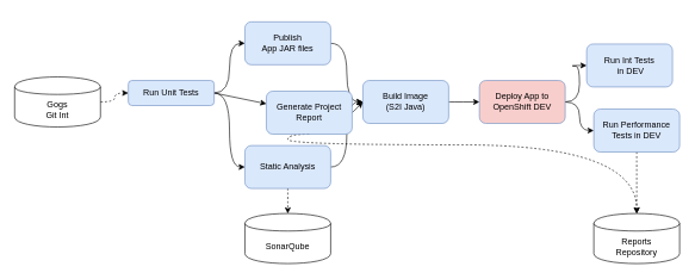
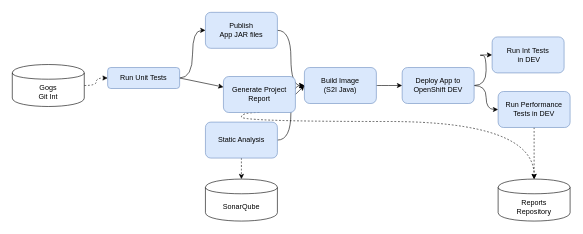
- <mxCell id="9" value="Publish &lt;br&gt;App JAR files" style="rounded=1;whiteSpace=wrap;html=1;fillColor=#dae8fc;strokeColor=#6c8ebf;" parent="1" vertex="1"><mxGeometry x="342" y="30" width="120" height="60" as="geometry" /></mxCell>
+ <mxCell id="9" value="Publish &lt;br&gt;App JAR files" style="rounded=1;whiteSpace=wrap;html=1;fillColor=#dae8fc;strokeColor=#6c8ebf;" parent="1" vertex="1"><mxGeometry x="342" y="20" width="120" height="60" as="geometry" /></mxCell>
- <mxCell id="18" value="Deploy App to OpenShift DEV" style="rounded=1;whiteSpace=wrap;html=1;fillColor=#f8cecc;strokeColor=#6c8ebf;" parent="1" vertex="1"><mxGeometry x="670" y="112" width="120" height="60" as="geometry" /></mxCell>
+ <mxCell id="18" value="Deploy App to OpenShift DEV" style="rounded=1;whiteSpace=wrap;html=1;fillColor=#dae8fc;strokeColor=#6c8ebf;" parent="1" vertex="1"><mxGeometry x="670" y="112" width="120" height="60" as="geometry" /></mxCell>
- <mxCell id="3" style="edgeStyle=orthogonalEdgeStyle;curved=1;rounded=0;orthogonalLoop=1;jettySize=auto;html=1;exitX=1;exitY=0.5;exitDx=0;exitDy=0;entryX=0;entryY=0.5;entryDx=0;entryDy=0;" parent="1" source="5" target="12" edge="1"><mxGeometry relative="1" as="geometry" /></mxCell>
